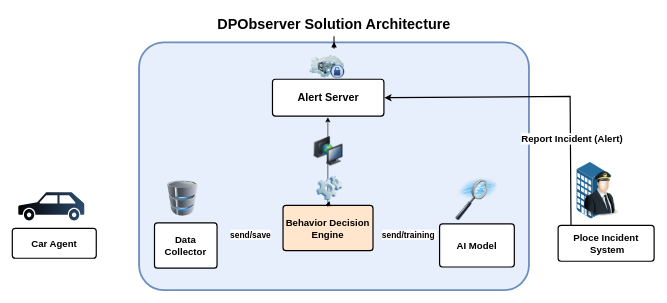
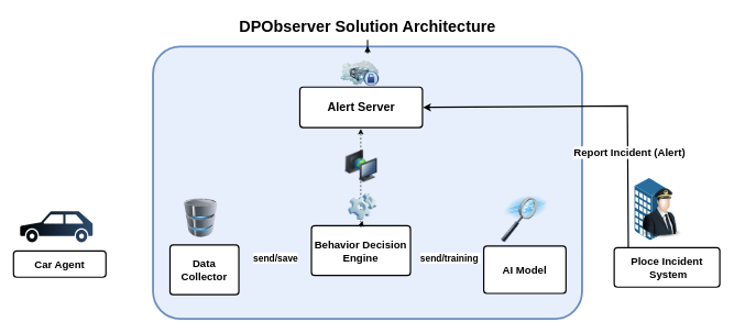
- <mxCell id="9" value="" style="endArrow=classic;html=1;rounded=0;entryX=0.497;entryY=1.031;entryDx=0;entryDy=0;entryPerimeter=0;exitX=0.498;exitY=0.016;exitDx=0;exitDy=0;exitPerimeter=0;" edge="1" parent="3" source="6" target="8"><mxGeometry width="50" height="50" relative="1" as="geometry"><mxPoint x="325" y="231.666" as="sourcePoint" /><mxPoint x="286.194" y="20.145" as="targetPoint" /></mxGeometry></mxCell>
+ <mxCell id="9" value="" style="endArrow=classic;html=1;rounded=0;entryX=0.497;entryY=1.031;entryDx=0;entryDy=0;entryPerimeter=0;exitX=0.498;exitY=0.016;exitDx=0;exitDy=0;exitPerimeter=0;dashed=1;" edge="1" parent="3" source="6" target="8"><mxGeometry width="50" height="50" relative="1" as="geometry"><mxPoint x="325" y="231.666" as="sourcePoint" /><mxPoint x="286.194" y="20.145" as="targetPoint" /></mxGeometry></mxCell>
- <mxCell id="6" value="&lt;font size=&quot;1&quot; style=&quot;&quot;&gt;&lt;b style=&quot;font-size: 16px;&quot;&gt;Behavior Decision Engine&lt;/b&gt;&lt;/font&gt;" style="rounded=1;absoluteArcSize=1;html=1;arcSize=10;whiteSpace=wrap;points=[];shadow=0;strokeWidth=2;fillColor=#ffe6cc;" vertex="1" parent="3"><mxGeometry x="240" y="271.96" width="150" height="75.37" as="geometry" /></mxCell>
+ <mxCell id="6" value="&lt;font size=&quot;1&quot; style=&quot;&quot;&gt;&lt;b style=&quot;font-size: 16px;&quot;&gt;Behavior Decision Engine&lt;/b&gt;&lt;/font&gt;" style="rounded=1;absoluteArcSize=1;html=1;arcSize=10;whiteSpace=wrap;points=[];shadow=0;strokeWidth=2;" vertex="1" parent="3"><mxGeometry x="240" y="271.96" width="150" height="75.37" as="geometry" /></mxCell>
- <mxCell id="21" value="&lt;font size=&quot;1&quot; style=&quot;&quot;&gt;&lt;b style=&quot;font-size: 16px;&quot;&gt;Car Agent&lt;/b&gt;&lt;/font&gt;" style="rounded=1;absoluteArcSize=1;html=1;arcSize=10;whiteSpace=wrap;points=[];strokeColor=inherit;fillColor=inherit;shadow=0;strokeWidth=2;" vertex="1" parent="1"><mxGeometry x="20" y="380" width="140" height="50" as="geometry" /></mxCell>
+ <mxCell id="21" value="&lt;font size=&quot;1&quot; style=&quot;&quot;&gt;&lt;b style=&quot;font-size: 16px;&quot;&gt;Car Agent&lt;/b&gt;&lt;/font&gt;" style="rounded=1;absoluteArcSize=1;html=1;arcSize=10;whiteSpace=wrap;points=[];strokeColor=inherit;fillColor=inherit;shadow=0;strokeWidth=2;" vertex="1" parent="1"><mxGeometry x="20" y="380" width="140" height="40" as="geometry" /></mxCell>
